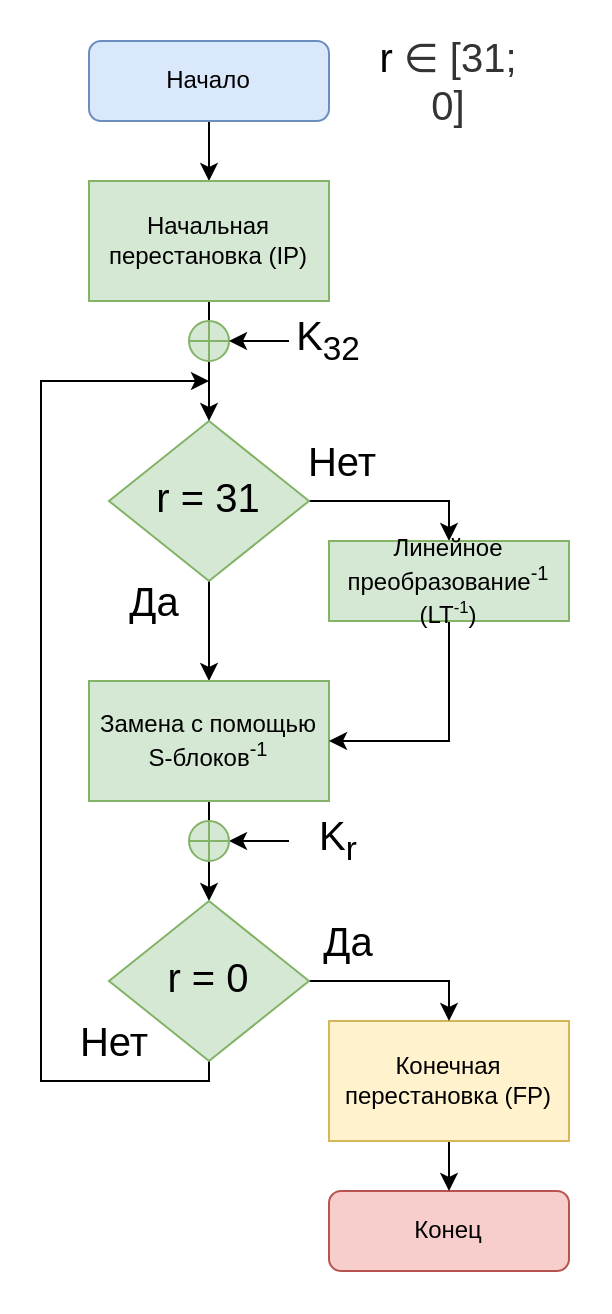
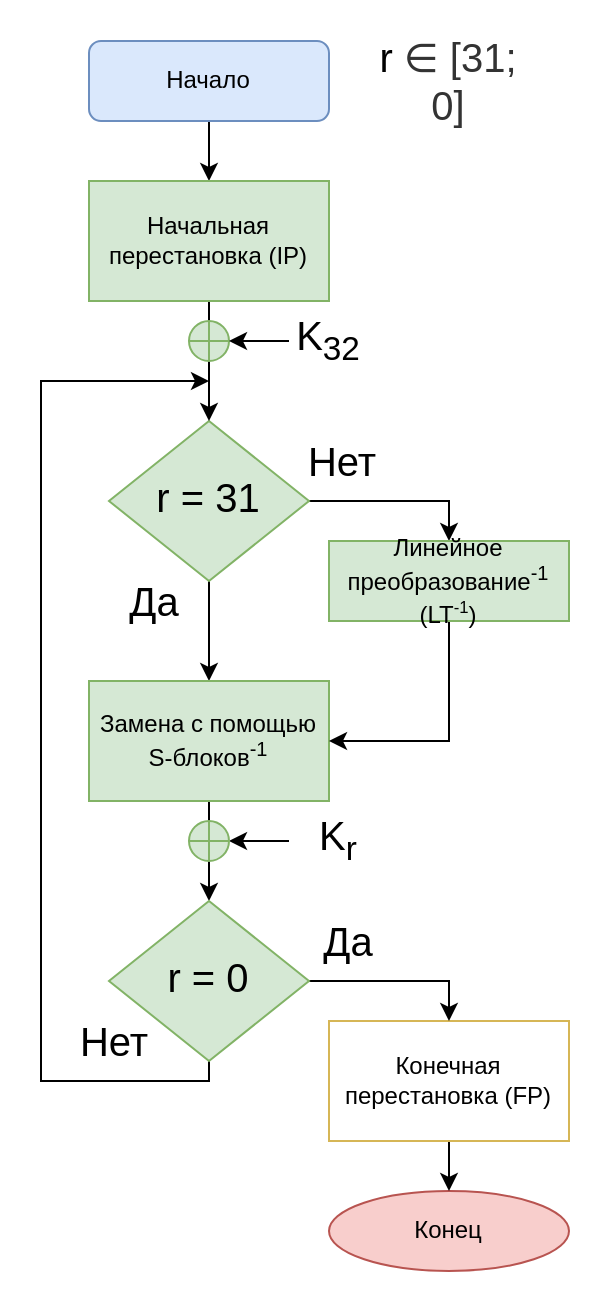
- <mxCell id="13" value="Конечная перестановка (FP)" style="rounded=0;whiteSpace=wrap;html=1;fillColor=#fff2cc;strokeColor=#d6b656;" parent="1" vertex="1"><mxGeometry x="164" y="510" width="120" height="60" as="geometry" /></mxCell>
+ <mxCell id="13" value="Конечная перестановка (FP)" style="rounded=0;whiteSpace=wrap;html=1;fillColor=#ffffff;strokeColor=#d6b656;" parent="1" vertex="1"><mxGeometry x="164" y="510" width="120" height="60" as="geometry" /></mxCell>
- <mxCell id="7" value="Конец" style="rounded=1;whiteSpace=wrap;html=1;fontSize=12;glass=0;strokeWidth=1;shadow=0;fillColor=#f8cecc;strokeColor=#b85450;" parent="1" vertex="1"><mxGeometry x="164" y="595" width="120" height="40" as="geometry" /></mxCell>
+ <mxCell id="7" value="Конец" style="ellipse;whiteSpace=wrap;html=1;fontSize=12;glass=0;strokeWidth=1;shadow=0;fillColor=#f8cecc;strokeColor=#b85450;" parent="1" vertex="1"><mxGeometry x="164" y="595" width="120" height="40" as="geometry" /></mxCell>
